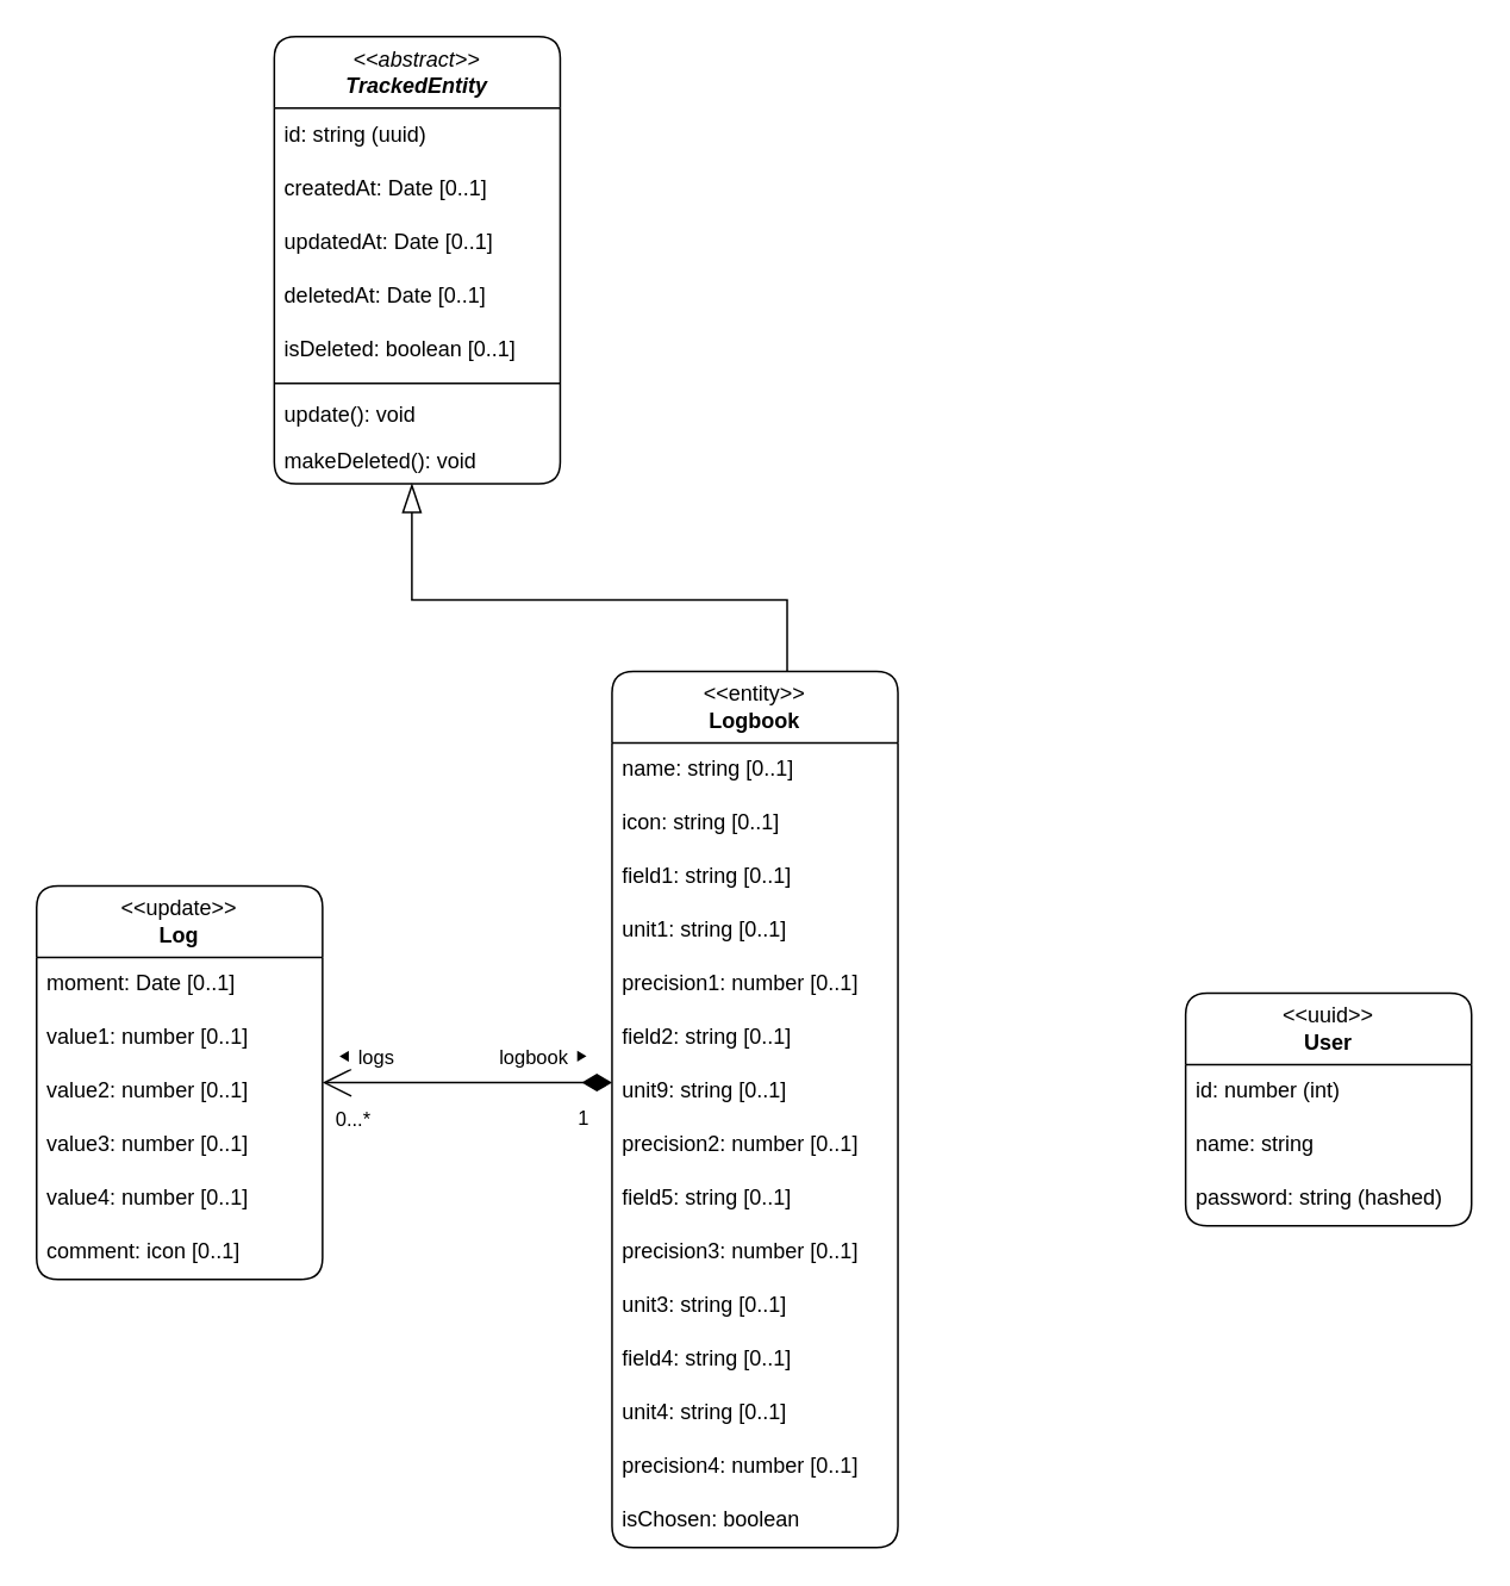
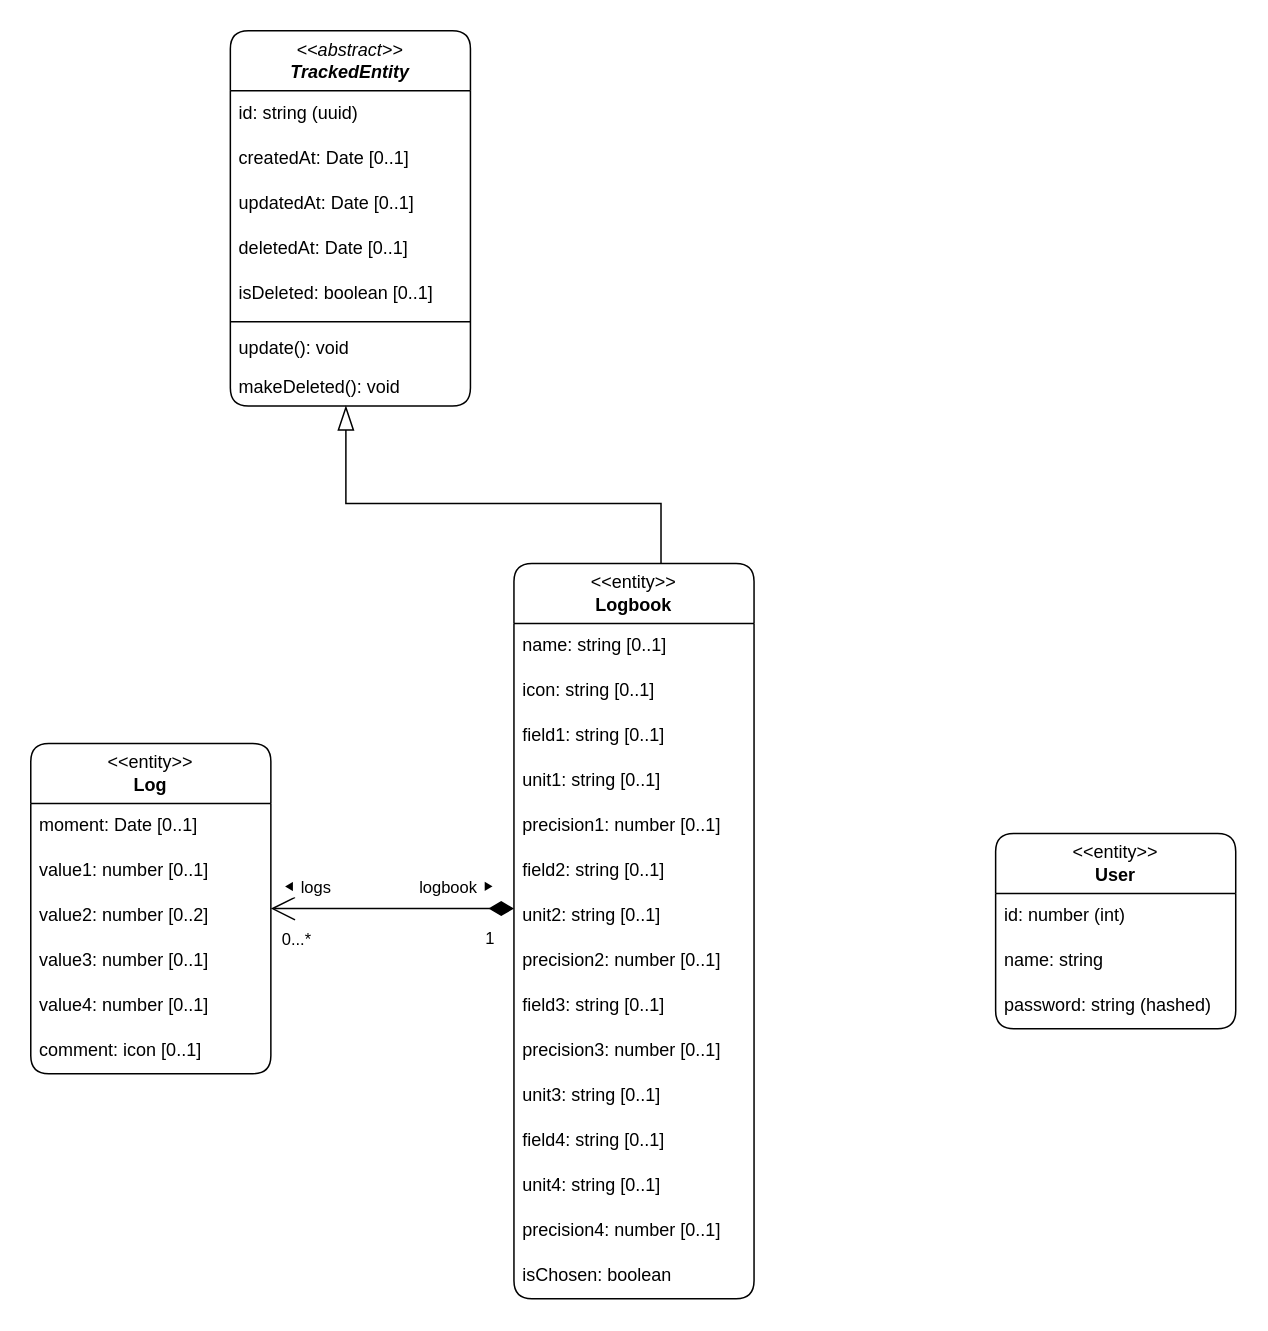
- <mxCell id="24" value="&amp;lt;&amp;lt;update&amp;gt;&amp;gt;&lt;br&gt;&lt;b&gt;Log&lt;/b&gt;" style="swimlane;fontStyle=0;childLayout=stackLayout;horizontal=1;startSize=40;horizontalStack=0;resizeParent=1;resizeParentMax=0;resizeLast=0;collapsible=1;marginBottom=0;whiteSpace=wrap;html=1;arcSize=10;comic=0;rounded=1;" parent="1" vertex="1"><mxGeometry x="20" y="495" width="160" height="220" as="geometry" /></mxCell>
+ <mxCell id="24" value="&amp;lt;&amp;lt;entity&amp;gt;&amp;gt;&lt;br&gt;&lt;b&gt;Log&lt;/b&gt;" style="swimlane;fontStyle=0;childLayout=stackLayout;horizontal=1;startSize=40;horizontalStack=0;resizeParent=1;resizeParentMax=0;resizeLast=0;collapsible=1;marginBottom=0;whiteSpace=wrap;html=1;arcSize=10;comic=0;rounded=1;" parent="1" vertex="1"><mxGeometry x="20" y="495" width="160" height="220" as="geometry" /></mxCell>
- <mxCell id="40" value="&amp;lt;&amp;lt;uuid&amp;gt;&amp;gt;&lt;br&gt;&lt;b&gt;User&lt;/b&gt;" style="swimlane;fontStyle=0;childLayout=stackLayout;horizontal=1;startSize=40;horizontalStack=0;resizeParent=1;resizeParentMax=0;resizeLast=0;collapsible=1;marginBottom=0;whiteSpace=wrap;html=1;arcSize=10;comic=0;rounded=1;autosize=0;resizable=1;resizeHeight=1;resizeWidth=1;expand=1;swimlaneLine=1;portConstraintRotation=0;" parent="1" vertex="1"><mxGeometry x="663" y="555" width="160" height="130" as="geometry" /></mxCell>
+ <mxCell id="40" value="&amp;lt;&amp;lt;entity&amp;gt;&amp;gt;&lt;br&gt;&lt;b&gt;User&lt;/b&gt;" style="swimlane;fontStyle=0;childLayout=stackLayout;horizontal=1;startSize=40;horizontalStack=0;resizeParent=1;resizeParentMax=0;resizeLast=0;collapsible=1;marginBottom=0;whiteSpace=wrap;html=1;arcSize=10;comic=0;rounded=1;autosize=0;resizable=1;resizeHeight=1;resizeWidth=1;expand=1;swimlaneLine=1;portConstraintRotation=0;" parent="1" vertex="1"><mxGeometry x="663" y="555" width="160" height="130" as="geometry" /></mxCell>
- <mxCell id="27" value="value2: number&amp;nbsp;[0..1]" style="text;strokeColor=none;fillColor=none;align=left;verticalAlign=middle;spacingLeft=4;spacingRight=4;overflow=hidden;points=[[0,0.5],[1,0.5]];portConstraint=eastwest;rotatable=0;whiteSpace=wrap;html=1;" parent="24" vertex="1"><mxGeometry y="100" width="160" height="30" as="geometry" /></mxCell>
+ <mxCell id="27" value="value2: number&amp;nbsp;[0..2]" style="text;strokeColor=none;fillColor=none;align=left;verticalAlign=middle;spacingLeft=4;spacingRight=4;overflow=hidden;points=[[0,0.5],[1,0.5]];portConstraint=eastwest;rotatable=0;whiteSpace=wrap;html=1;" parent="24" vertex="1"><mxGeometry y="100" width="160" height="30" as="geometry" /></mxCell>
- <mxCell id="15" value="unit9: string [0..1]" style="text;strokeColor=none;fillColor=none;align=left;verticalAlign=middle;spacingLeft=4;spacingRight=4;overflow=hidden;points=[[0,0.5],[1,0.5]];portConstraint=eastwest;rotatable=0;whiteSpace=wrap;html=1;" parent="8" vertex="1"><mxGeometry y="220" width="160" height="30" as="geometry" /></mxCell>
+ <mxCell id="15" value="unit2: string [0..1]" style="text;strokeColor=none;fillColor=none;align=left;verticalAlign=middle;spacingLeft=4;spacingRight=4;overflow=hidden;points=[[0,0.5],[1,0.5]];portConstraint=eastwest;rotatable=0;whiteSpace=wrap;html=1;" parent="8" vertex="1"><mxGeometry y="220" width="160" height="30" as="geometry" /></mxCell>
- <mxCell id="17" value="field5: string [0..1]" style="text;strokeColor=none;fillColor=none;align=left;verticalAlign=middle;spacingLeft=4;spacingRight=4;overflow=hidden;points=[[0,0.5],[1,0.5]];portConstraint=eastwest;rotatable=0;whiteSpace=wrap;html=1;" parent="8" vertex="1"><mxGeometry y="280" width="160" height="30" as="geometry" /></mxCell>
+ <mxCell id="17" value="field3: string [0..1]" style="text;strokeColor=none;fillColor=none;align=left;verticalAlign=middle;spacingLeft=4;spacingRight=4;overflow=hidden;points=[[0,0.5],[1,0.5]];portConstraint=eastwest;rotatable=0;whiteSpace=wrap;html=1;" parent="8" vertex="1"><mxGeometry y="280" width="160" height="30" as="geometry" /></mxCell>
